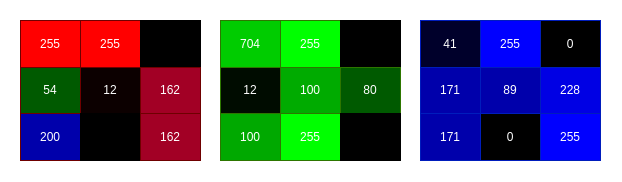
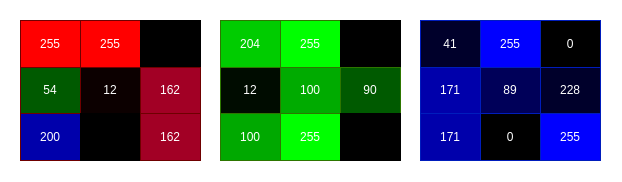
- <mxCell id="4" value="704" style="connectable=0;recursiveResize=0;strokeColor=#2D7600;fillColor=#00CC00;align=center;whiteSpace=wrap;html=1;fontColor=#ffffff;" vertex="1" parent="3"><mxGeometry width="60" height="47" as="geometry"><mxRectangle width="60" height="47" as="alternateBounds" /></mxGeometry></mxCell>
+ <mxCell id="4" value="204" style="connectable=0;recursiveResize=0;strokeColor=#2D7600;fillColor=#00CC00;align=center;whiteSpace=wrap;html=1;fontColor=#ffffff;" vertex="1" parent="3"><mxGeometry width="60" height="47" as="geometry"><mxRectangle width="60" height="47" as="alternateBounds" /></mxGeometry></mxCell>
- <mxCell id="10" value="80" style="connectable=0;recursiveResize=0;strokeColor=#2D7600;fillColor=#005A00;align=center;whiteSpace=wrap;html=1;fontColor=#ffffff;" vertex="1" parent="7"><mxGeometry x="120" width="60" height="46" as="geometry"><mxRectangle width="60" height="46" as="alternateBounds" /></mxGeometry></mxCell>
+ <mxCell id="10" value="90" style="connectable=0;recursiveResize=0;strokeColor=#2D7600;fillColor=#005A00;align=center;whiteSpace=wrap;html=1;fontColor=#ffffff;" vertex="1" parent="7"><mxGeometry x="120" width="60" height="46" as="geometry"><mxRectangle width="60" height="46" as="alternateBounds" /></mxGeometry></mxCell>
- <mxCell id="22" value="89" style="connectable=0;recursiveResize=0;strokeColor=#001DBC;fillColor=#0000ab;align=center;whiteSpace=wrap;html=1;fontColor=#ffffff;" vertex="1" parent="20"><mxGeometry x="60" width="60" height="46" as="geometry"><mxRectangle width="60" height="46" as="alternateBounds" /></mxGeometry></mxCell>
+ <mxCell id="22" value="89" style="connectable=0;recursiveResize=0;strokeColor=#001DBC;fillColor=#000059;align=center;whiteSpace=wrap;html=1;fontColor=#ffffff;" vertex="1" parent="20"><mxGeometry x="60" width="60" height="46" as="geometry"><mxRectangle width="60" height="46" as="alternateBounds" /></mxGeometry></mxCell>
- <mxCell id="23" value="228" style="connectable=0;recursiveResize=0;strokeColor=#001DBC;fillColor=#0000E4;align=center;whiteSpace=wrap;html=1;fontColor=#ffffff;" vertex="1" parent="20"><mxGeometry x="120" width="60" height="46" as="geometry"><mxRectangle width="60" height="46" as="alternateBounds" /></mxGeometry></mxCell>
+ <mxCell id="23" value="228" style="connectable=0;recursiveResize=0;strokeColor=#001DBC;fillColor=#00002b;align=center;whiteSpace=wrap;html=1;fontColor=#ffffff;" vertex="1" parent="20"><mxGeometry x="120" width="60" height="46" as="geometry"><mxRectangle width="60" height="46" as="alternateBounds" /></mxGeometry></mxCell>
